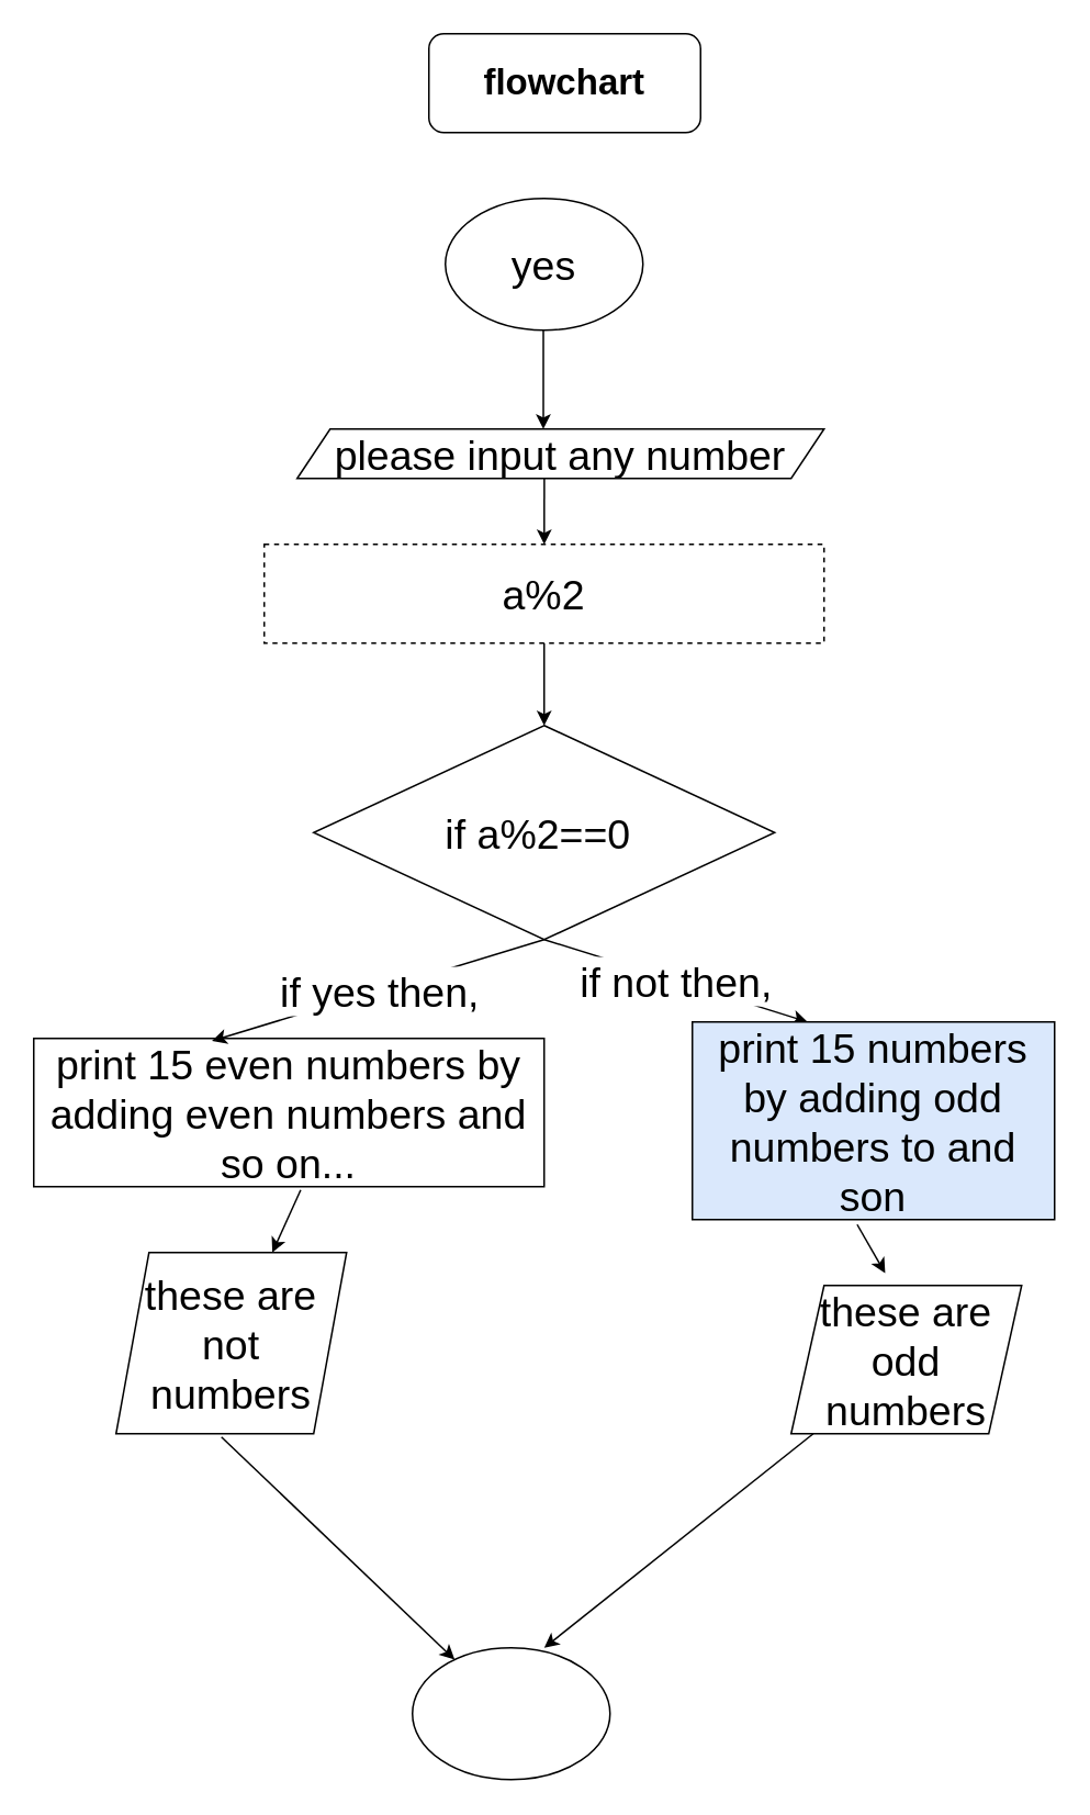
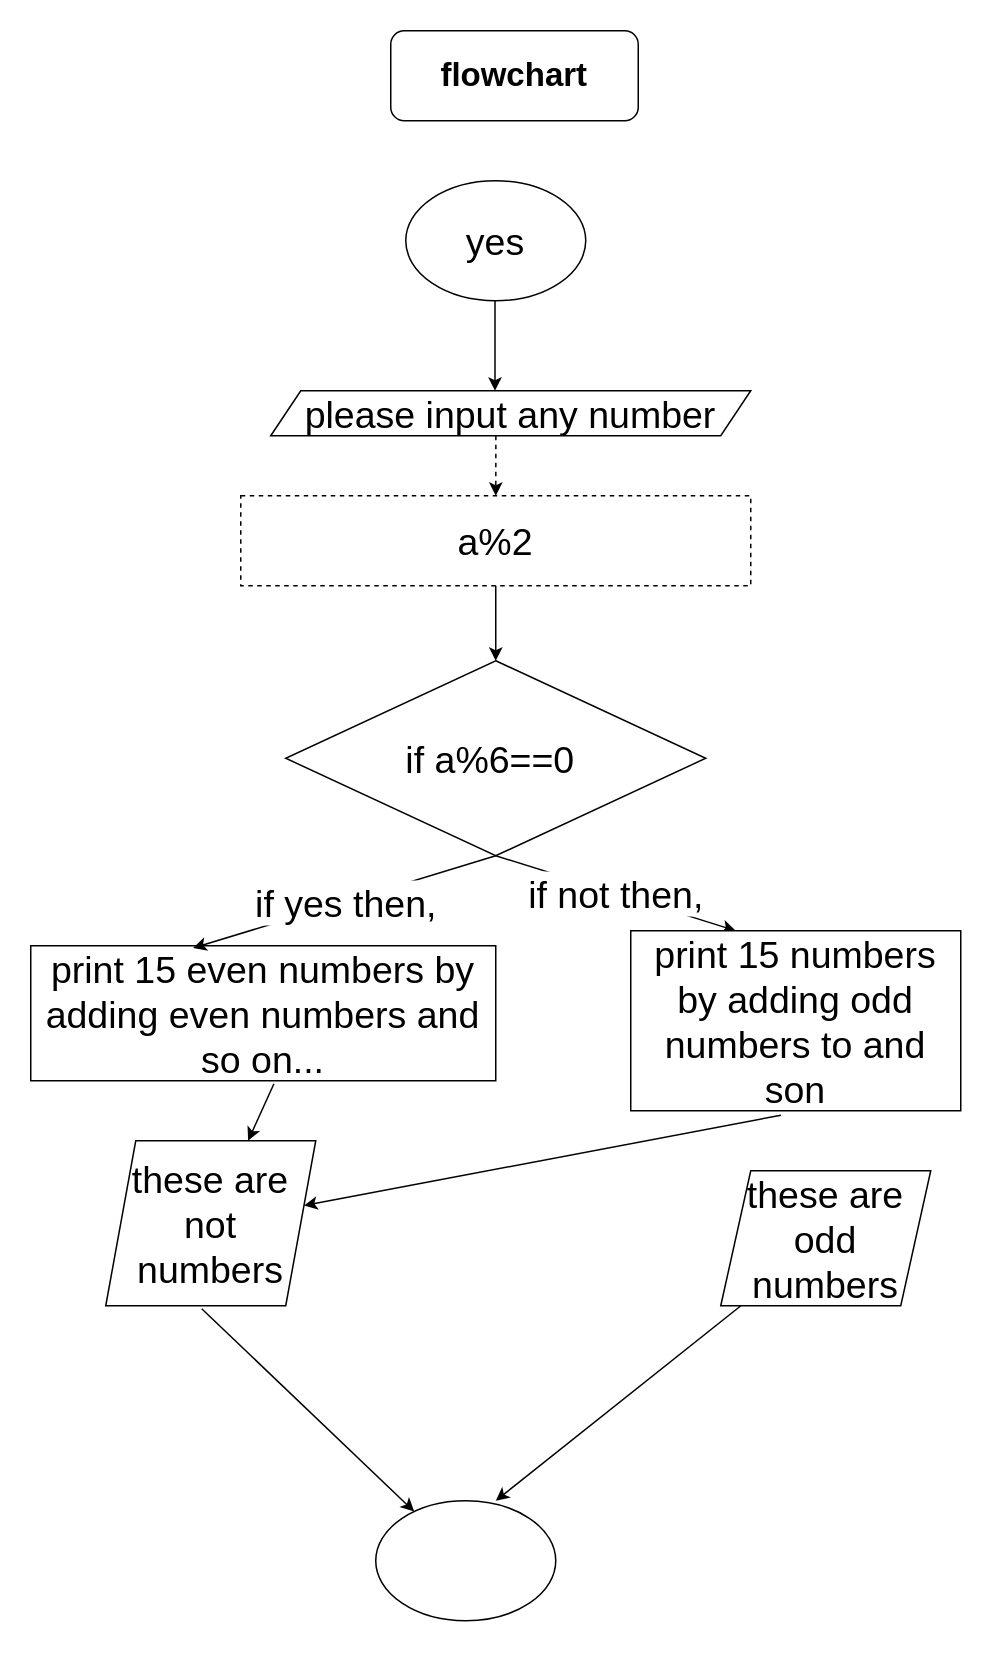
- <mxCell id="7" value="" style="endArrow=classic;html=1;rounded=0;fontSize=25;exitX=0.469;exitY=1;exitDx=0;exitDy=0;exitPerimeter=0;" parent="1" source="5" target="6" edge="1"><mxGeometry width="50" height="50" relative="1" as="geometry"><mxPoint x="330" y="300" as="sourcePoint" /><mxPoint x="355" y="300" as="targetPoint" /></mxGeometry></mxCell>
+ <mxCell id="7" value="" style="endArrow=classic;html=1;rounded=0;fontSize=25;exitX=0.469;exitY=1;exitDx=0;exitDy=0;exitPerimeter=0;dashed=1;" parent="1" source="5" target="6" edge="1"><mxGeometry width="50" height="50" relative="1" as="geometry"><mxPoint x="330" y="300" as="sourcePoint" /><mxPoint x="355" y="300" as="targetPoint" /></mxGeometry></mxCell>
- <mxCell id="9" value="if a%2==0&amp;nbsp;" style="rhombus;whiteSpace=wrap;html=1;fontSize=25;" parent="1" vertex="1"><mxGeometry x="190" y="440" width="280" height="130" as="geometry" /></mxCell>
+ <mxCell id="9" value="if a%6==0&amp;nbsp;" style="rhombus;whiteSpace=wrap;html=1;fontSize=25;" parent="1" vertex="1"><mxGeometry x="190" y="440" width="280" height="130" as="geometry" /></mxCell>
- <mxCell id="13" value="print 15 numbers by adding odd numbers to and son" style="rounded=0;whiteSpace=wrap;html=1;fontSize=25;fillColor=#dae8fc;" parent="1" vertex="1"><mxGeometry x="420" y="620" width="220" height="120" as="geometry" /></mxCell>
+ <mxCell id="13" value="print 15 numbers by adding odd numbers to and son" style="rounded=0;whiteSpace=wrap;html=1;fontSize=25;" parent="1" vertex="1"><mxGeometry x="420" y="620" width="220" height="120" as="geometry" /></mxCell>
- <mxCell id="17" value="" style="endArrow=classic;html=1;rounded=0;fontSize=25;exitX=0.455;exitY=1.025;exitDx=0;exitDy=0;exitPerimeter=0;entryX=0.408;entryY=-0.083;entryDx=0;entryDy=0;entryPerimeter=0;" parent="1" source="13" target="15" edge="1"><mxGeometry width="50" height="50" relative="1" as="geometry"><mxPoint x="310" y="630" as="sourcePoint" /><mxPoint x="500" y="750" as="targetPoint" /></mxGeometry></mxCell>
+ <mxCell id="17" value="" style="endArrow=classic;html=1;rounded=0;fontSize=25;exitX=0.455;exitY=1.025;exitDx=0;exitDy=0;exitPerimeter=0;" parent="1" source="13" target="14" edge="1"><mxGeometry width="50" height="50" relative="1" as="geometry"><mxPoint x="310" y="630" as="sourcePoint" /><mxPoint x="500" y="750" as="targetPoint" /></mxGeometry></mxCell>
